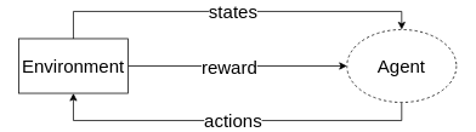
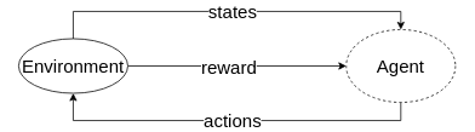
- <mxCell id="5" value="Environment" style="rounded=0;whiteSpace=wrap;html=1;fontSize=20;" parent="1" vertex="1"><mxGeometry x="20" y="30" width="120" height="60" as="geometry" /></mxCell>
+ <mxCell id="5" value="Environment" style="ellipse;whiteSpace=wrap;html=1;fontSize=20;" parent="1" vertex="1"><mxGeometry x="20" y="30" width="120" height="60" as="geometry" /></mxCell>
